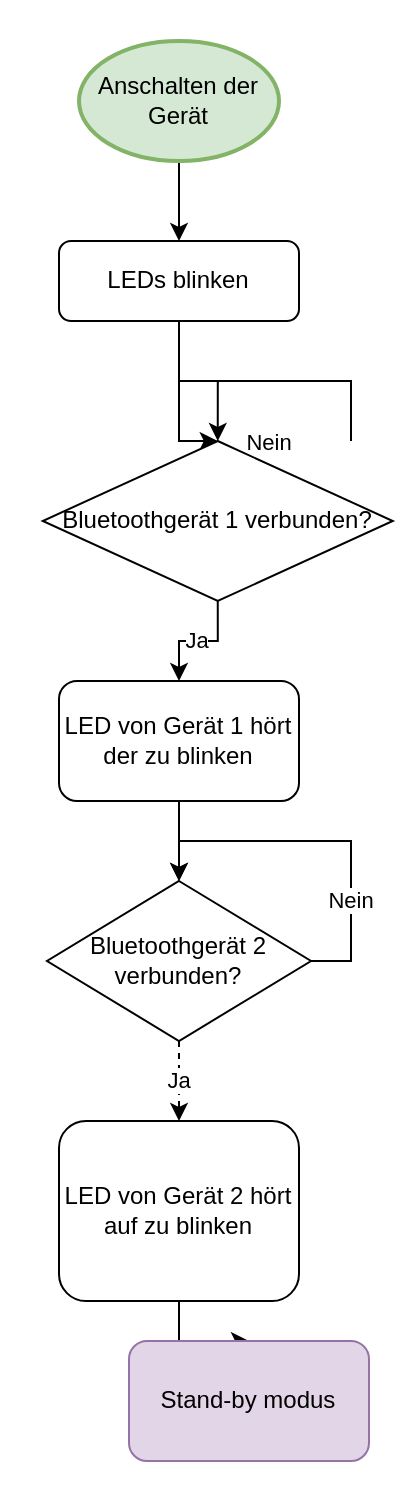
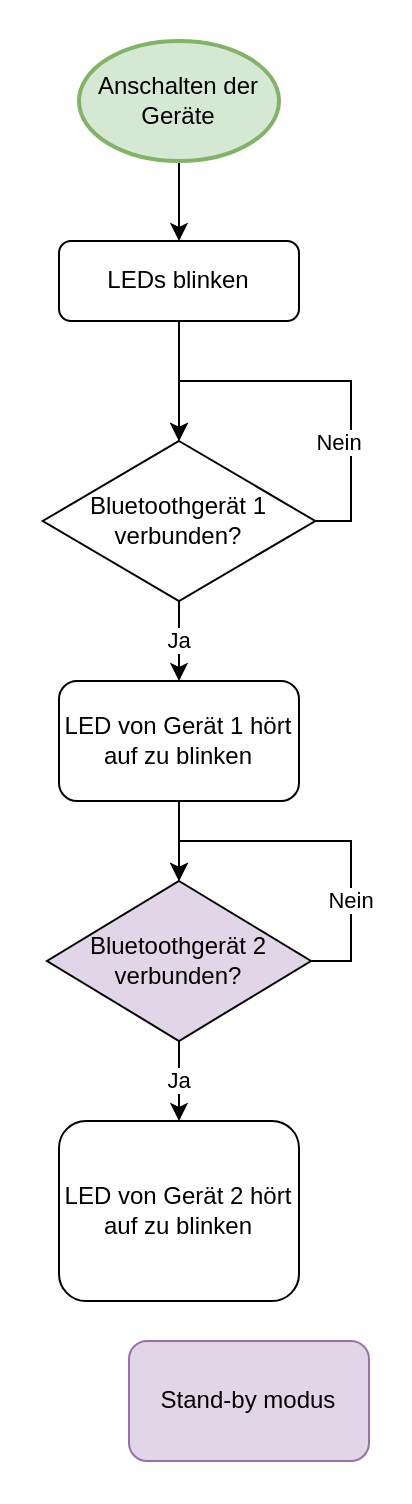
- <mxCell id="3" value="Anschalten der Gerät" style="strokeWidth=2;html=1;shape=mxgraph.flowchart.start_1;whiteSpace=wrap;fillColor=#d5e8d4;strokeColor=#82b366;" vertex="1" parent="1"><mxGeometry x="39" y="20" width="100" height="60" as="geometry" /></mxCell>
+ <mxCell id="3" value="Anschalten der Geräte" style="strokeWidth=2;html=1;shape=mxgraph.flowchart.start_1;whiteSpace=wrap;fillColor=#d5e8d4;strokeColor=#82b366;" vertex="1" parent="1"><mxGeometry x="39" y="20" width="100" height="60" as="geometry" /></mxCell>
- <mxCell id="9" value="Bluetoothgerät 1 verbunden?" style="strokeWidth=1;html=1;shape=mxgraph.flowchart.decision;whiteSpace=wrap;" vertex="1" parent="1"><mxGeometry x="20.88" y="220" width="175" height="80" as="geometry" /></mxCell>
+ <mxCell id="9" value="Bluetoothgerät 1 verbunden?" style="strokeWidth=1;html=1;shape=mxgraph.flowchart.decision;whiteSpace=wrap;" vertex="1" parent="1"><mxGeometry x="20.88" y="220" width="136.25" height="80" as="geometry" /></mxCell>
- <mxCell id="11" value="LED von Gerät 1 hört der zu blinken" style="rounded=1;whiteSpace=wrap;html=1;" vertex="1" parent="1"><mxGeometry x="29" y="340" width="120" height="60" as="geometry" /></mxCell>
+ <mxCell id="11" value="LED von Gerät 1 hört auf zu blinken" style="rounded=1;whiteSpace=wrap;html=1;" vertex="1" parent="1"><mxGeometry x="29" y="340" width="120" height="60" as="geometry" /></mxCell>
- <mxCell id="13" value="Bluetoothgerät 2 verbunden?" style="rhombus;whiteSpace=wrap;html=1;" vertex="1" parent="1"><mxGeometry x="23" y="440" width="132.01" height="80" as="geometry" /></mxCell>
+ <mxCell id="13" value="Bluetoothgerät 2 verbunden?" style="rhombus;whiteSpace=wrap;html=1;fillColor=#e1d5e7;" vertex="1" parent="1"><mxGeometry x="23" y="440" width="132.01" height="80" as="geometry" /></mxCell>
- <mxCell id="12" value="Ja" style="edgeStyle=orthogonalEdgeStyle;rounded=0;orthogonalLoop=1;jettySize=auto;html=1;exitX=0.5;exitY=1;exitDx=0;exitDy=0;entryX=0.5;entryY=0;entryDx=0;entryDy=0;dashed=1;" edge="1" parent="1" source="13" target="15"><mxGeometry relative="1" as="geometry" /></mxCell>
+ <mxCell id="12" value="Ja" style="edgeStyle=orthogonalEdgeStyle;rounded=0;orthogonalLoop=1;jettySize=auto;html=1;exitX=0.5;exitY=1;exitDx=0;exitDy=0;entryX=0.5;entryY=0;entryDx=0;entryDy=0;" edge="1" parent="1" source="13" target="15"><mxGeometry relative="1" as="geometry" /></mxCell>
- <mxCell id="14" style="edgeStyle=orthogonalEdgeStyle;rounded=0;orthogonalLoop=1;jettySize=auto;html=1;exitX=0.5;exitY=1;exitDx=0;exitDy=0;entryX=0.5;entryY=0;entryDx=0;entryDy=0;" edge="1" parent="1" source="15" target="16"><mxGeometry relative="1" as="geometry" /></mxCell>
